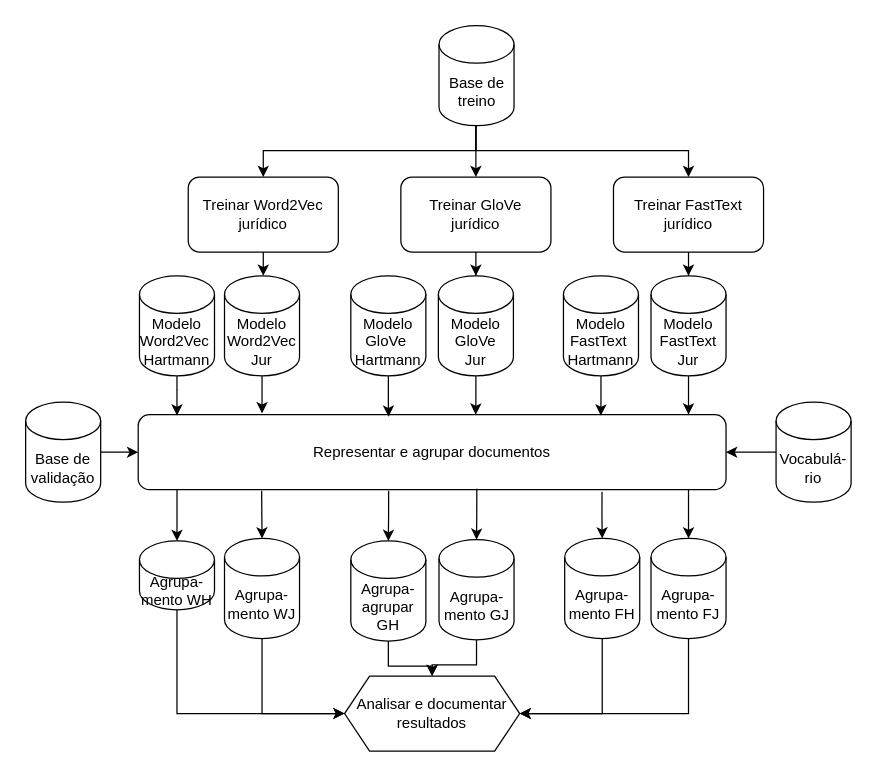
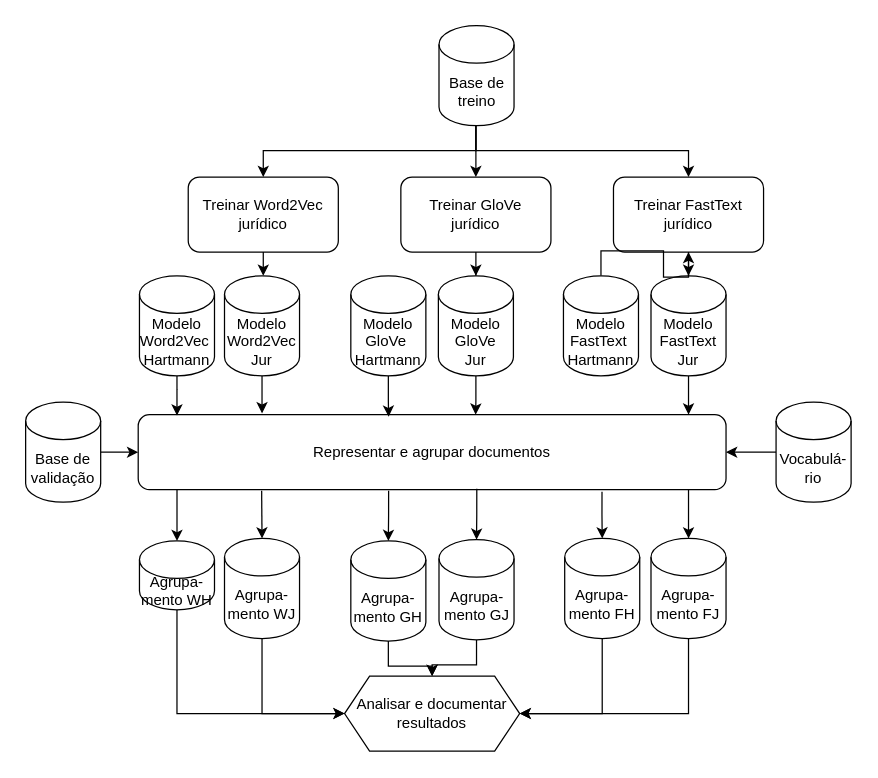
- <mxCell id="37" value="" style="edgeStyle=orthogonalEdgeStyle;rounded=0;orthogonalLoop=1;jettySize=auto;html=1;entryX=0.787;entryY=0.013;entryDx=0;entryDy=0;entryPerimeter=0;" edge="1" parent="1" source="38" target="20"><mxGeometry relative="1" as="geometry"><mxPoint x="482" y="327" as="targetPoint" /></mxGeometry></mxCell>
+ <mxCell id="37" value="" style="edgeStyle=orthogonalEdgeStyle;rounded=0;orthogonalLoop=1;jettySize=auto;html=1;" edge="1" parent="1" source="38" target="11"><mxGeometry relative="1" as="geometry"><mxPoint x="482" y="327" as="targetPoint" /></mxGeometry></mxCell>
- <mxCell id="41" value="Agrupa-&lt;br&gt;agrupar GH" style="shape=cylinder3;whiteSpace=wrap;html=1;boundedLbl=1;backgroundOutline=1;size=15;" vertex="1" parent="1"><mxGeometry x="280" y="432" width="60" height="80" as="geometry" /></mxCell>
+ <mxCell id="41" value="Agrupa-&lt;br&gt;mento GH" style="shape=cylinder3;whiteSpace=wrap;html=1;boundedLbl=1;backgroundOutline=1;size=15;" vertex="1" parent="1"><mxGeometry x="280" y="432" width="60" height="80" as="geometry" /></mxCell>
